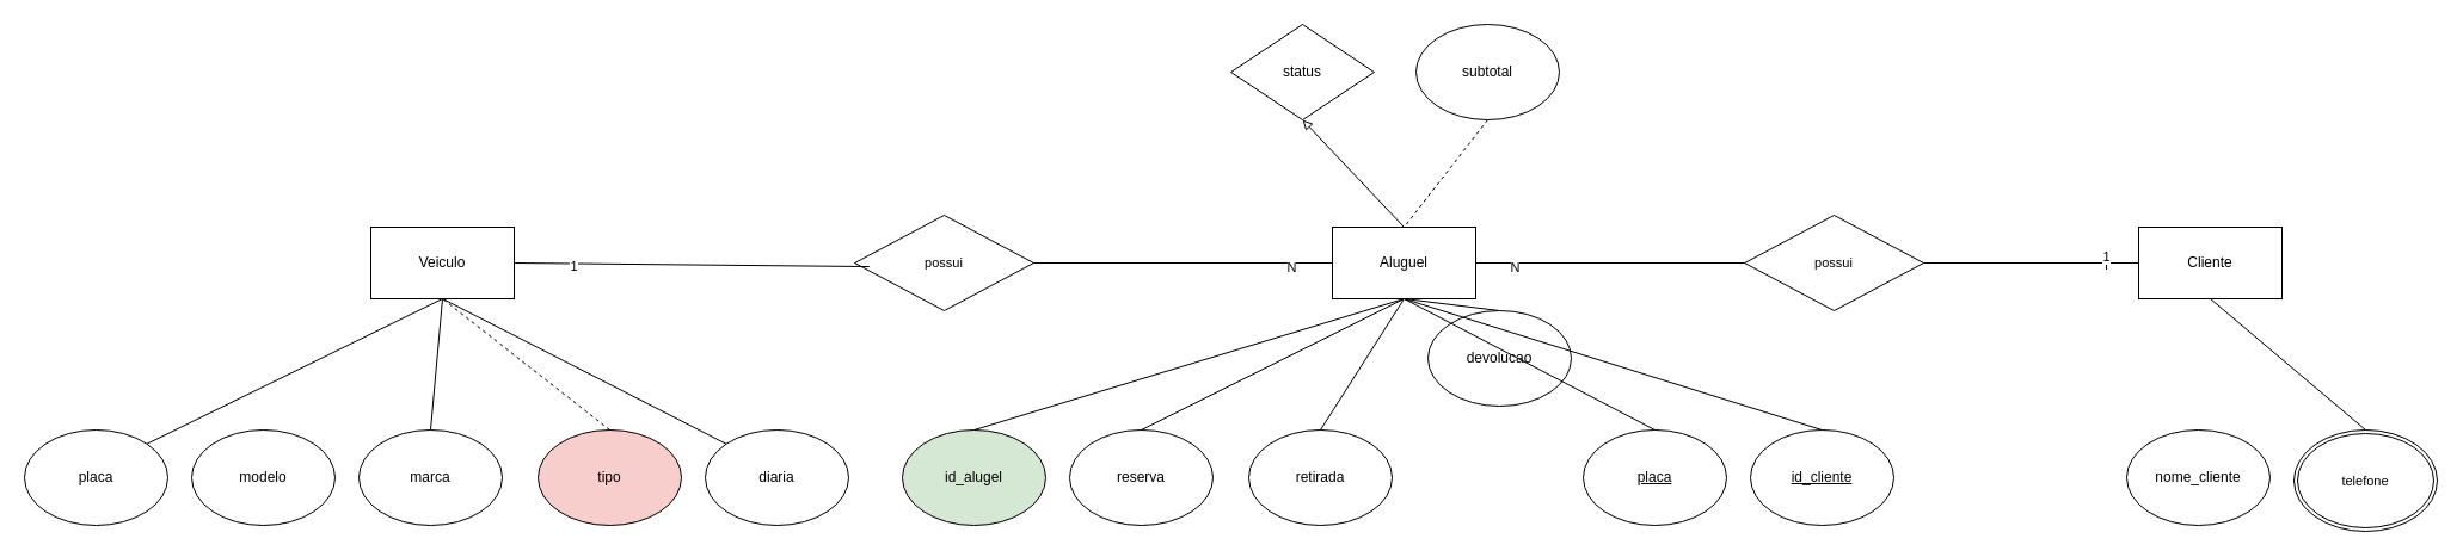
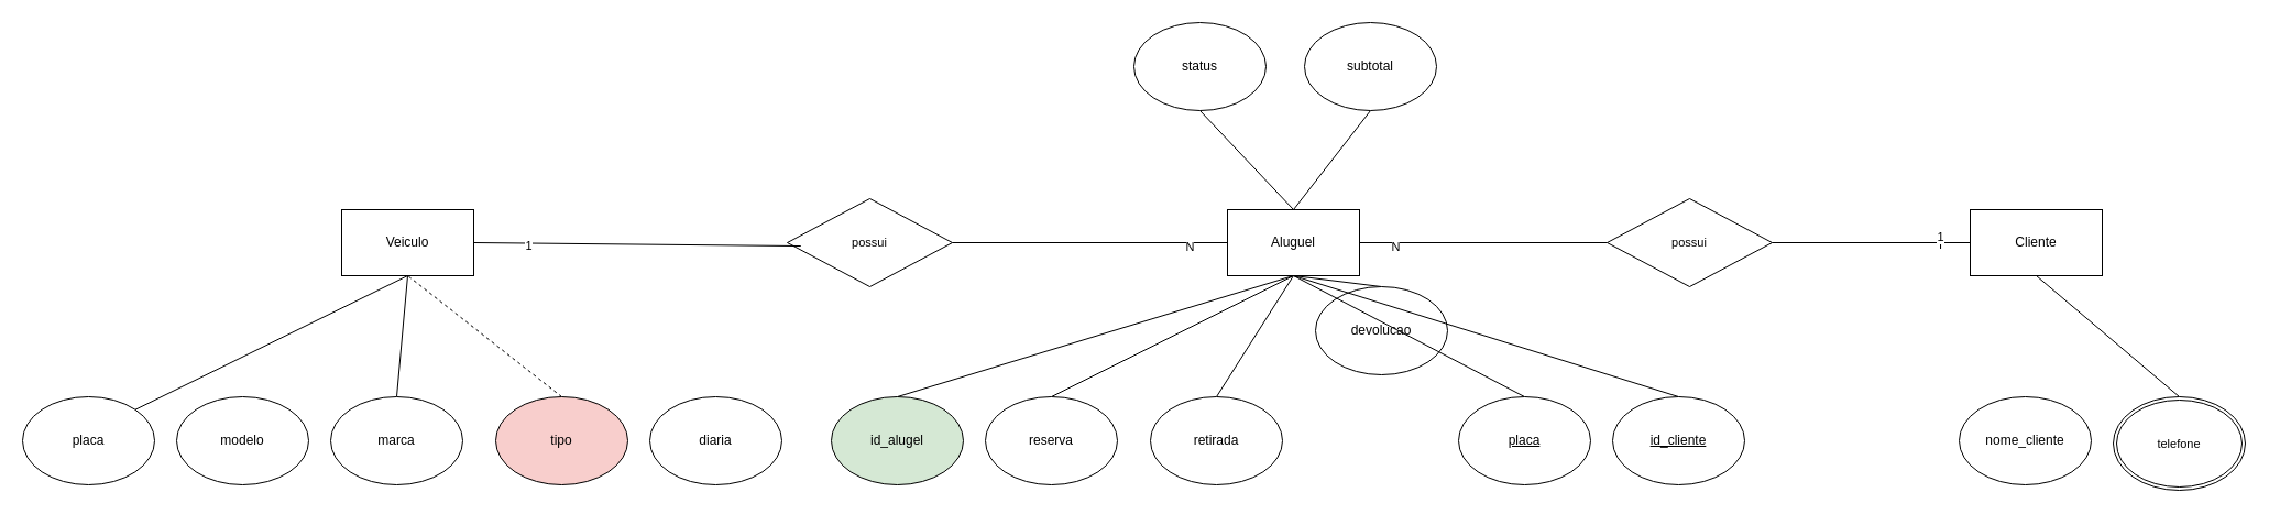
- <mxCell id="41" value="status" style="rhombus;whiteSpace=wrap;html=1;" vertex="1" parent="1"><mxGeometry x="1030" y="20" width="120" height="80" as="geometry" /></mxCell>
+ <mxCell id="41" value="status" style="ellipse;whiteSpace=wrap;html=1;" vertex="1" parent="1"><mxGeometry x="1030" y="20" width="120" height="80" as="geometry" /></mxCell>
- <mxCell id="17" style="edgeStyle=none;rounded=0;orthogonalLoop=1;jettySize=auto;html=1;exitX=0.5;exitY=0;exitDx=0;exitDy=0;entryX=0.5;entryY=1;entryDx=0;entryDy=0;strokeColor=default;align=center;verticalAlign=middle;fontFamily=Helvetica;fontSize=11;fontColor=default;labelBackgroundColor=default;endArrow=block;endFill=0;" edge="1" parent="1" source="18" target="41"><mxGeometry relative="1" as="geometry" /></mxCell>
+ <mxCell id="17" style="edgeStyle=none;rounded=0;orthogonalLoop=1;jettySize=auto;html=1;exitX=0.5;exitY=0;exitDx=0;exitDy=0;entryX=0.5;entryY=1;entryDx=0;entryDy=0;strokeColor=default;align=center;verticalAlign=middle;fontFamily=Helvetica;fontSize=11;fontColor=default;labelBackgroundColor=default;endArrow=none;endFill=0;" edge="1" parent="1" source="18" target="41"><mxGeometry relative="1" as="geometry" /></mxCell>
- <mxCell id="42" style="edgeStyle=none;rounded=0;orthogonalLoop=1;jettySize=auto;html=1;exitX=0.5;exitY=1;exitDx=0;exitDy=0;entryX=0.5;entryY=0;entryDx=0;entryDy=0;strokeColor=default;align=center;verticalAlign=middle;fontFamily=Helvetica;fontSize=11;fontColor=default;labelBackgroundColor=default;endArrow=none;endFill=0;dashed=1;" edge="1" parent="1" source="43" target="18"><mxGeometry relative="1" as="geometry" /></mxCell>
+ <mxCell id="42" style="edgeStyle=none;rounded=0;orthogonalLoop=1;jettySize=auto;html=1;exitX=0.5;exitY=1;exitDx=0;exitDy=0;entryX=0.5;entryY=0;entryDx=0;entryDy=0;strokeColor=default;align=center;verticalAlign=middle;fontFamily=Helvetica;fontSize=11;fontColor=default;labelBackgroundColor=default;endArrow=none;endFill=0;" edge="1" parent="1" source="43" target="18"><mxGeometry relative="1" as="geometry" /></mxCell>
- <mxCell id="10" style="edgeStyle=none;rounded=0;orthogonalLoop=1;jettySize=auto;html=1;exitX=0;exitY=0;exitDx=0;exitDy=0;entryX=0.5;entryY=1;entryDx=0;entryDy=0;strokeColor=default;align=center;verticalAlign=middle;fontFamily=Helvetica;fontSize=11;fontColor=default;labelBackgroundColor=default;endArrow=none;endFill=0;" edge="1" parent="1" source="11" target="2"><mxGeometry relative="1" as="geometry" /></mxCell>
